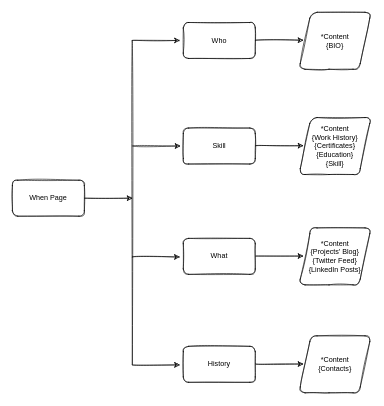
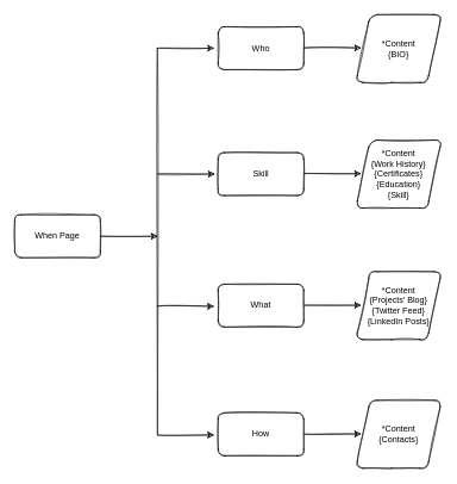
- <mxCell id="18" value="History" style="whiteSpace=wrap;html=1;rounded=1;sketch=1;" vertex="1" parent="1"><mxGeometry x="305" y="577" width="120" height="60" as="geometry" /></mxCell>
+ <mxCell id="18" value="How" style="whiteSpace=wrap;html=1;rounded=1;sketch=1;" vertex="1" parent="1"><mxGeometry x="305" y="577" width="120" height="60" as="geometry" /></mxCell>
